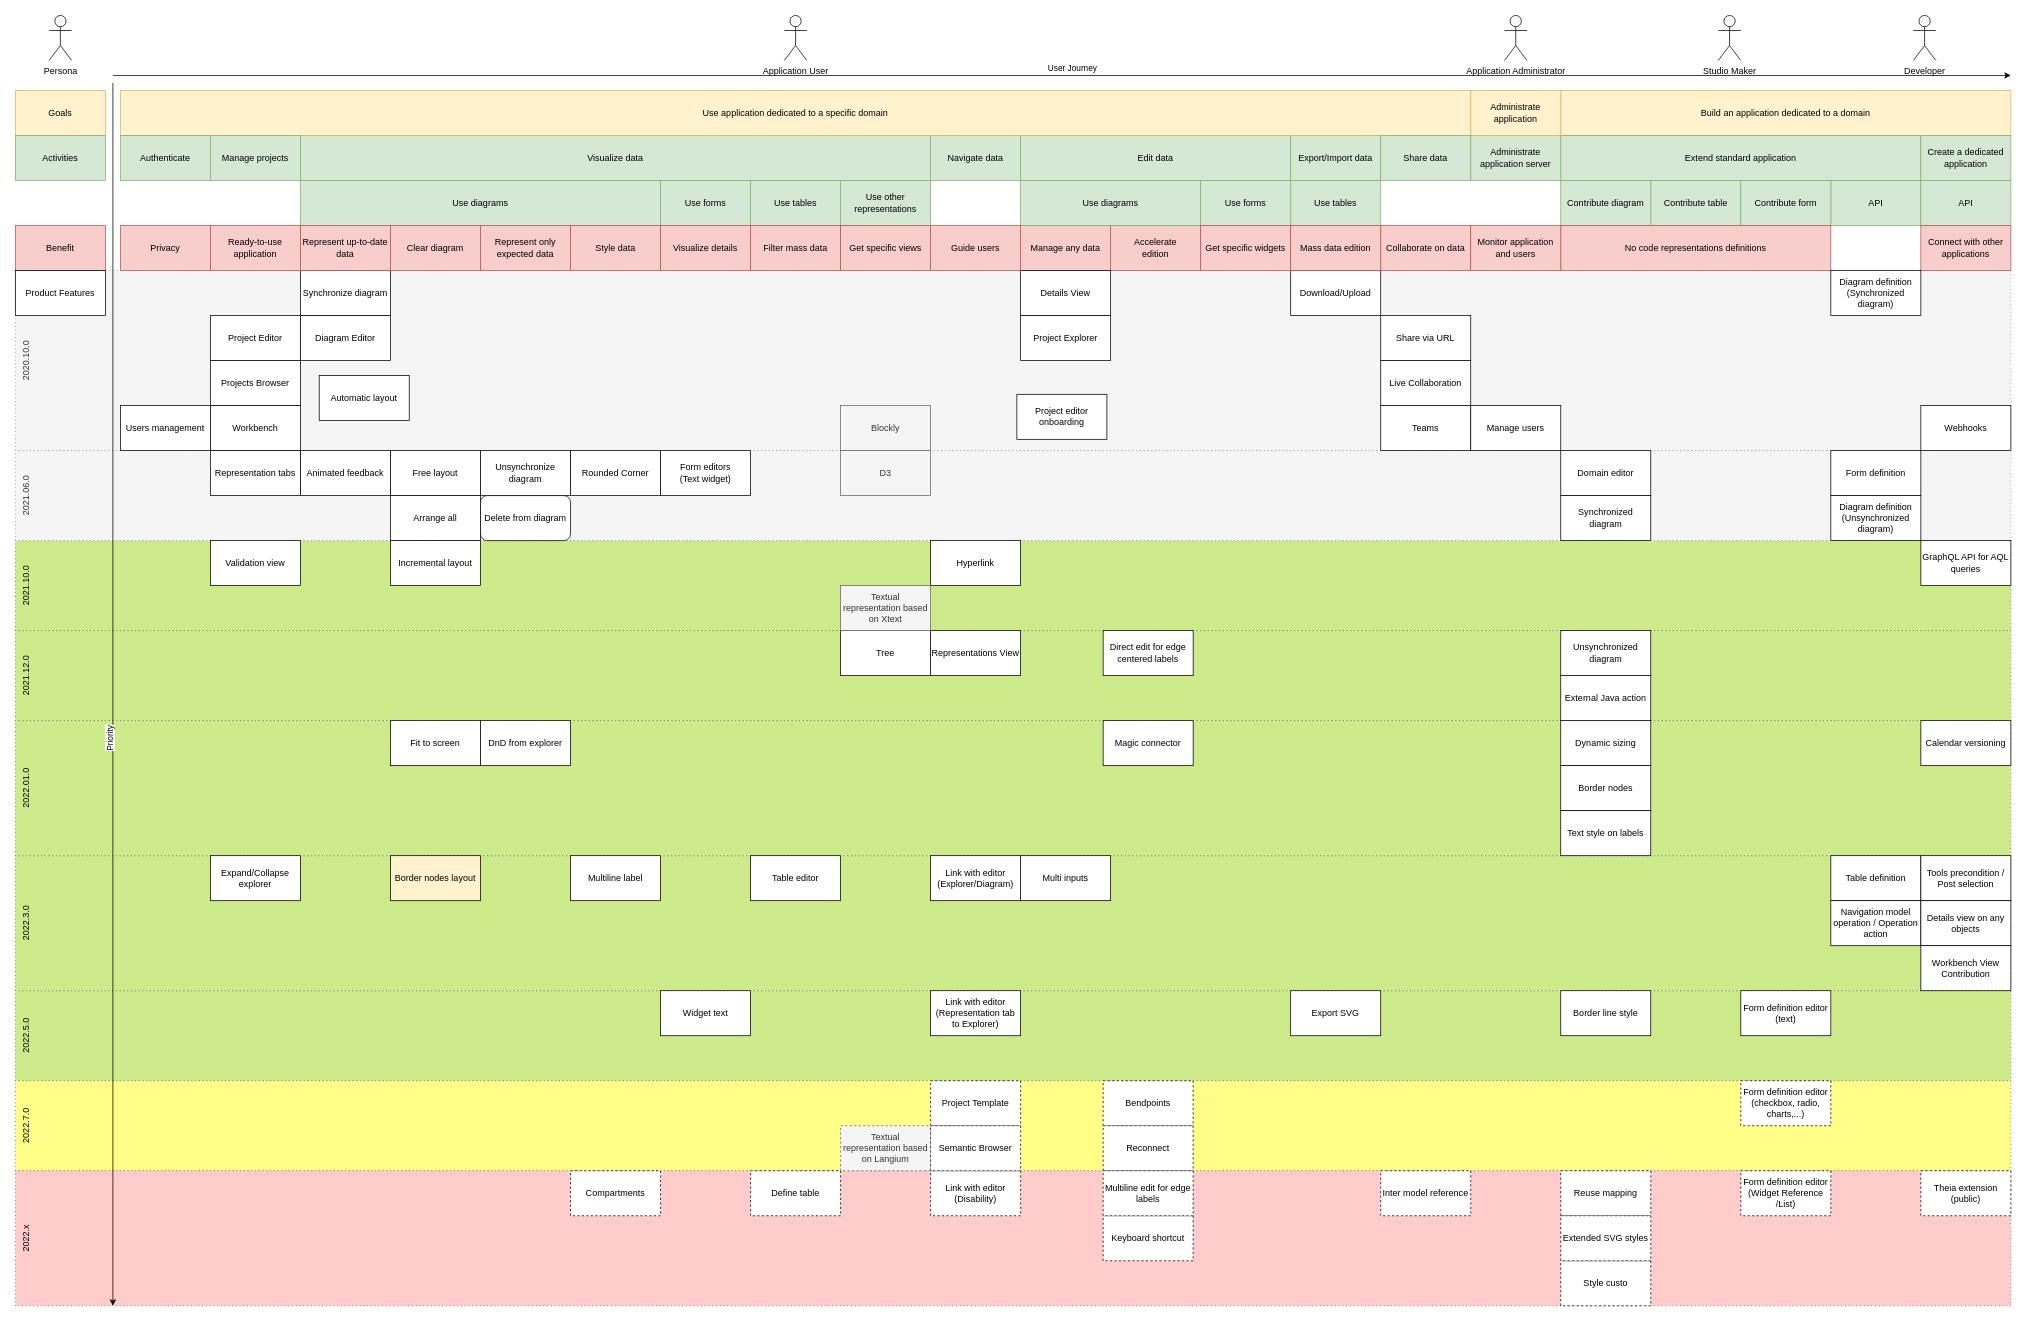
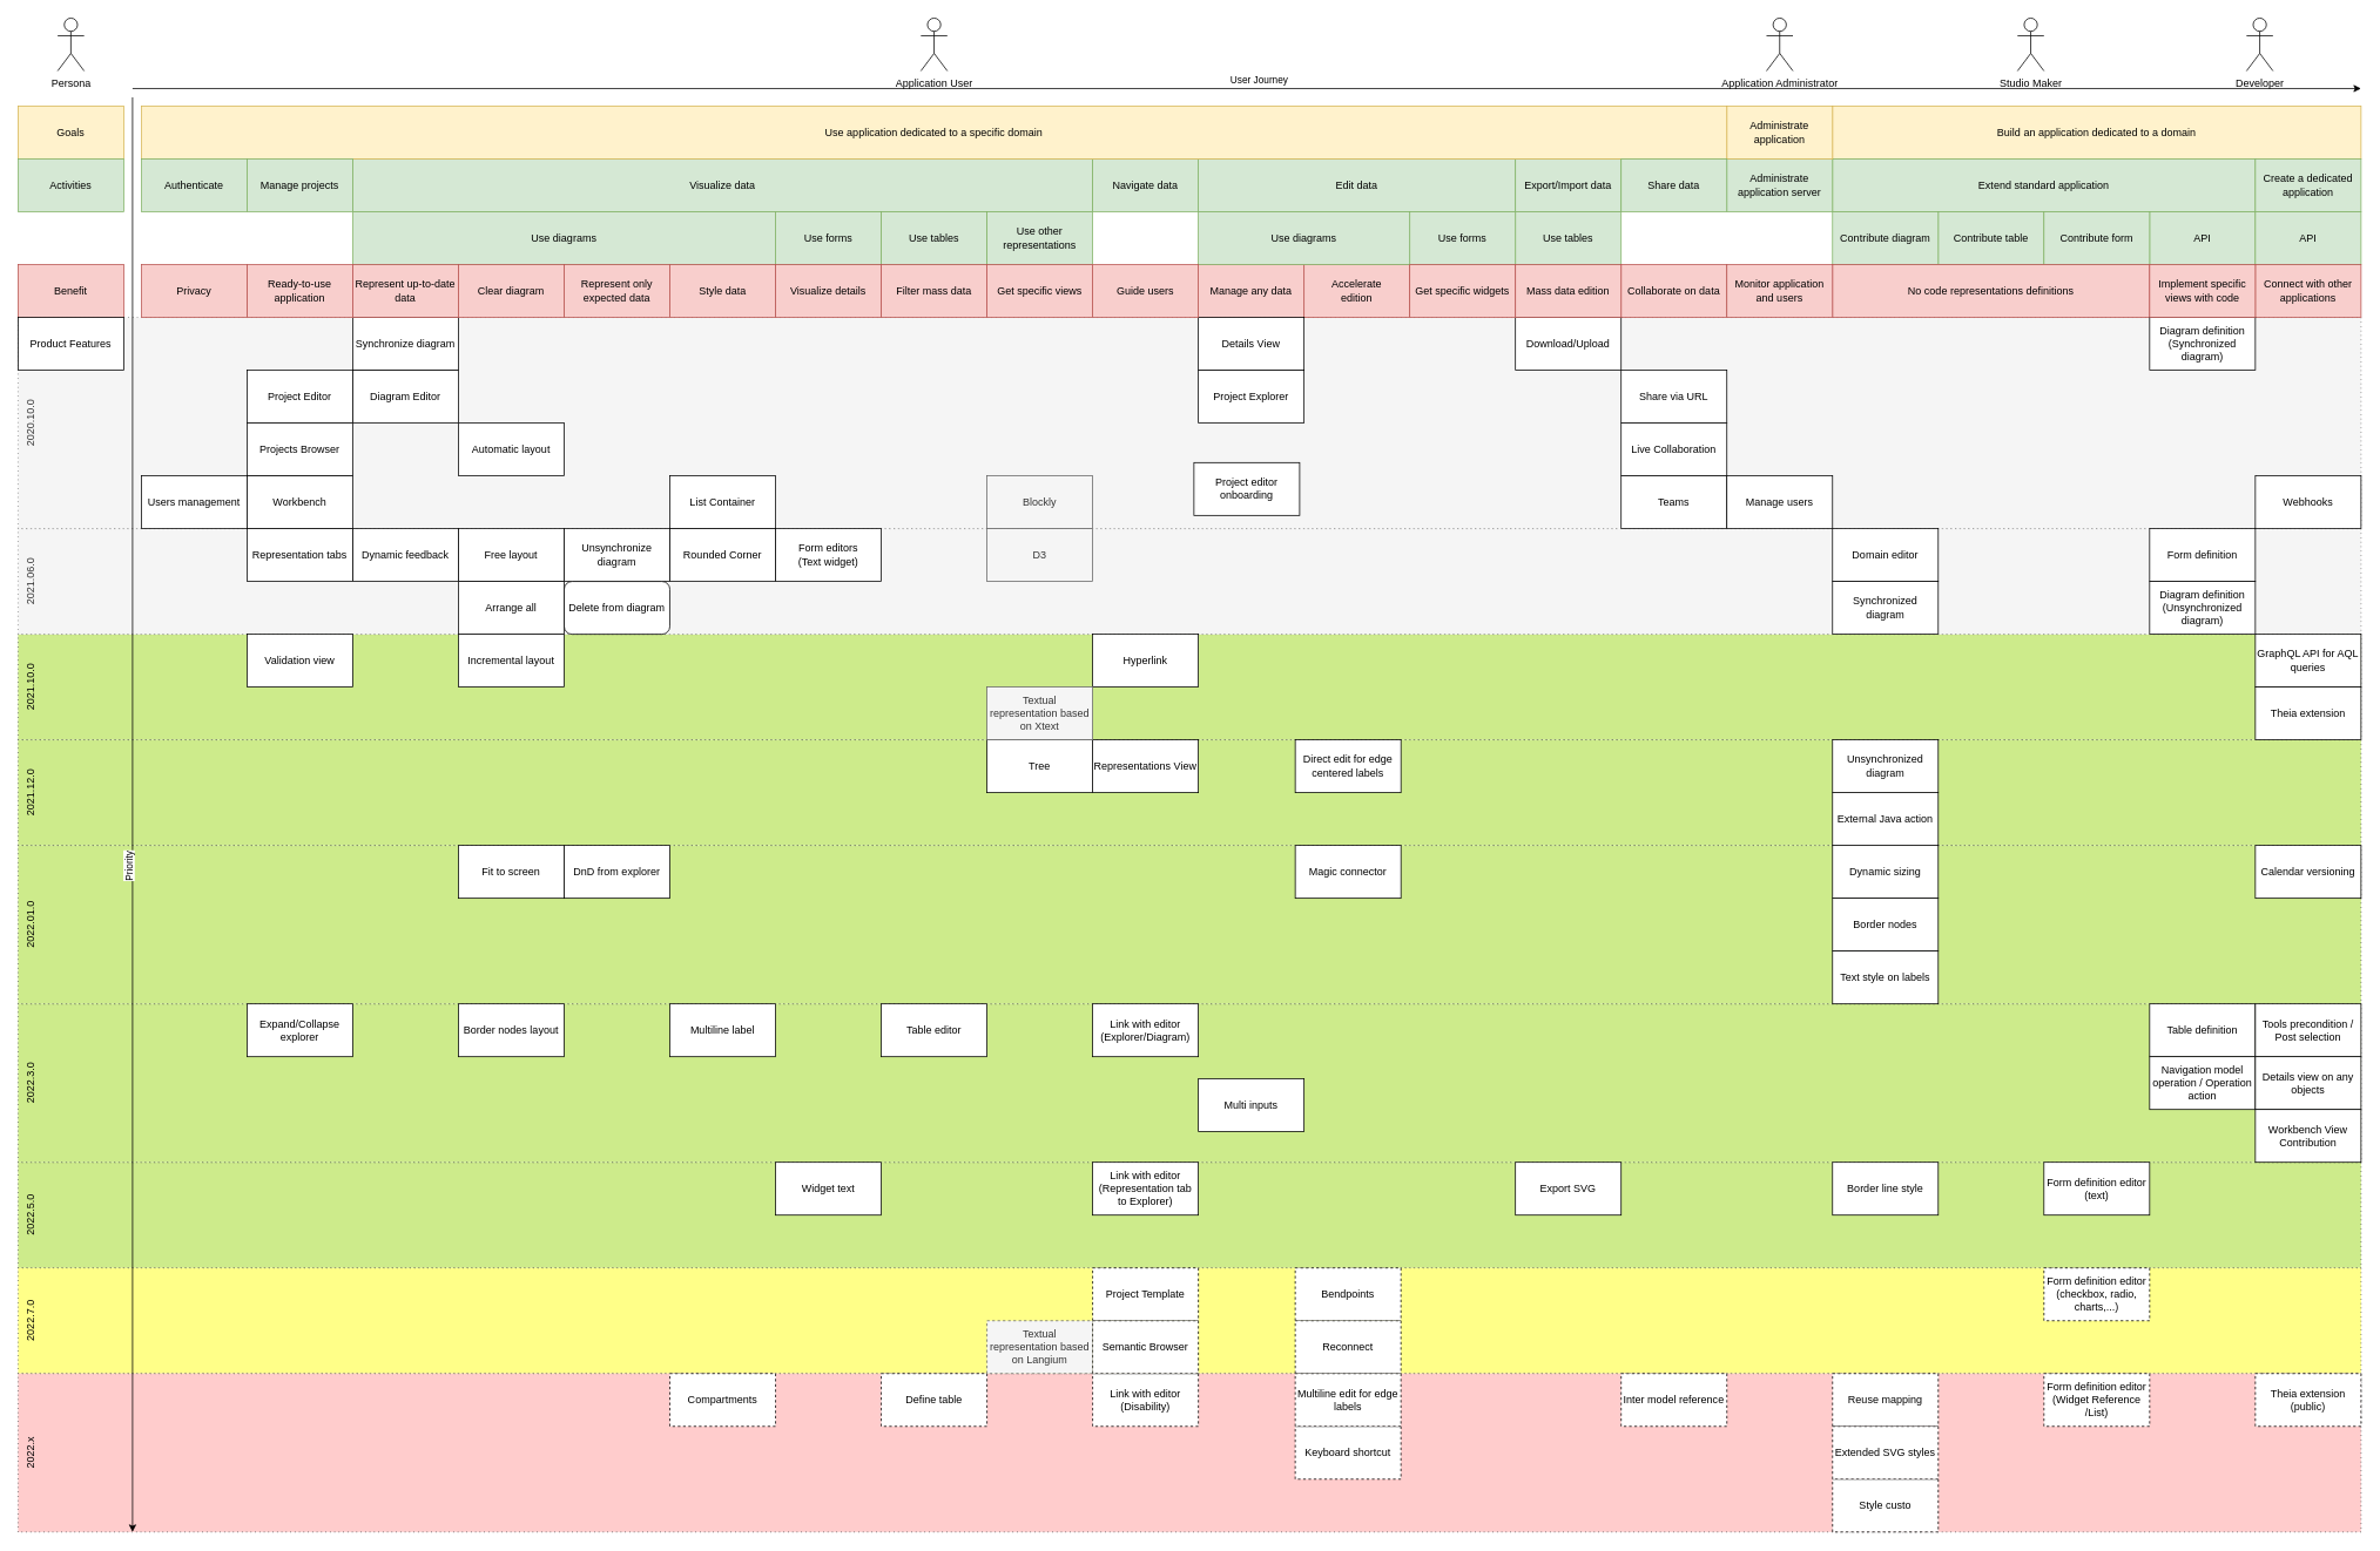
+ <mxCell id="131" value="Implement specific views with code" style="rounded=0;whiteSpace=wrap;html=1;fillColor=#f8cecc;strokeColor=#b85450;" vertex="1" parent="1"><mxGeometry x="2440" y="300" width="120" height="60" as="geometry" /></mxCell>
- <mxCell id="79" value="Automatic layout" style="rounded=0;whiteSpace=wrap;html=1;strokeWidth=1;gradientColor=none;sketch=0;glass=0;shadow=0;" vertex="1" parent="1"><mxGeometry x="425" y="500" width="120" height="60" as="geometry" /></mxCell>
+ <mxCell id="79" value="Automatic layout" style="rounded=0;whiteSpace=wrap;html=1;strokeWidth=1;gradientColor=none;sketch=0;glass=0;shadow=0;" vertex="1" parent="1"><mxGeometry x="520" y="480" width="120" height="60" as="geometry" /></mxCell>
+ <mxCell id="94" value="List Container" style="rounded=0;whiteSpace=wrap;html=1;strokeWidth=1;gradientColor=none;sketch=0;glass=0;shadow=0;" vertex="1" parent="1"><mxGeometry x="760" y="540" width="120" height="60" as="geometry" /></mxCell>
- <mxCell id="99" value="Animated feedback" style="rounded=0;whiteSpace=wrap;html=1;strokeWidth=1;gradientColor=none;sketch=0;glass=0;shadow=0;" vertex="1" parent="1"><mxGeometry x="400" y="600" width="120" height="60" as="geometry" /></mxCell>
+ <mxCell id="99" value="Dynamic feedback" style="rounded=0;whiteSpace=wrap;html=1;strokeWidth=1;gradientColor=none;sketch=0;glass=0;shadow=0;" vertex="1" parent="1"><mxGeometry x="400" y="600" width="120" height="60" as="geometry" /></mxCell>
+ <mxCell id="133" value="Theia extension" style="rounded=0;whiteSpace=wrap;html=1;" vertex="1" parent="1"><mxGeometry x="2560" y="780" width="120" height="60" as="geometry" /></mxCell>
- <mxCell id="137" value="Border nodes layout" style="rounded=0;whiteSpace=wrap;html=1;fillColor=#fff2cc;" vertex="1" parent="1"><mxGeometry x="520" y="1140" width="120" height="60" as="geometry" /></mxCell>
+ <mxCell id="137" value="Border nodes layout" style="rounded=0;whiteSpace=wrap;html=1;" vertex="1" parent="1"><mxGeometry x="520" y="1140" width="120" height="60" as="geometry" /></mxCell>
- <mxCell id="36" value="Multi inputs" style="rounded=0;whiteSpace=wrap;html=1;" vertex="1" parent="1"><mxGeometry x="1360" y="1140" width="120" height="60" as="geometry" /></mxCell>
+ <mxCell id="36" value="Multi inputs" style="rounded=0;whiteSpace=wrap;html=1;" vertex="1" parent="1"><mxGeometry x="1360" y="1225" width="120" height="60" as="geometry" /></mxCell>
